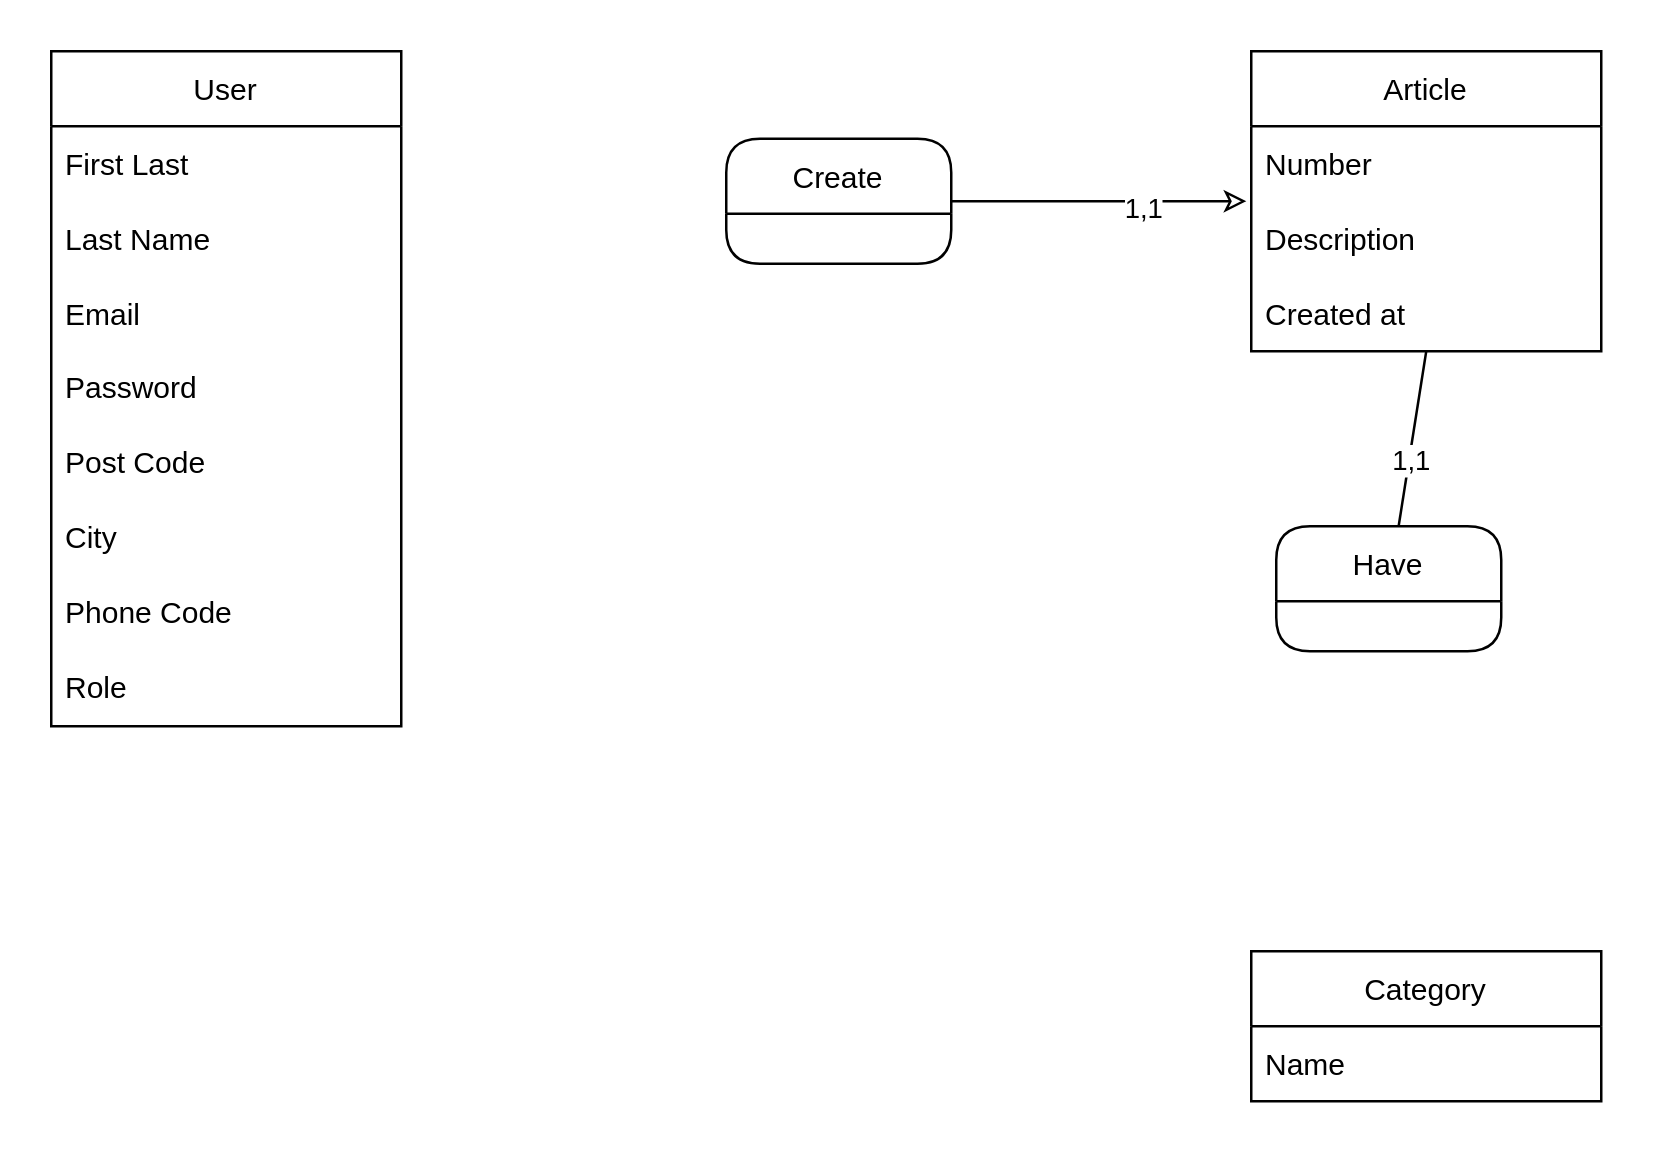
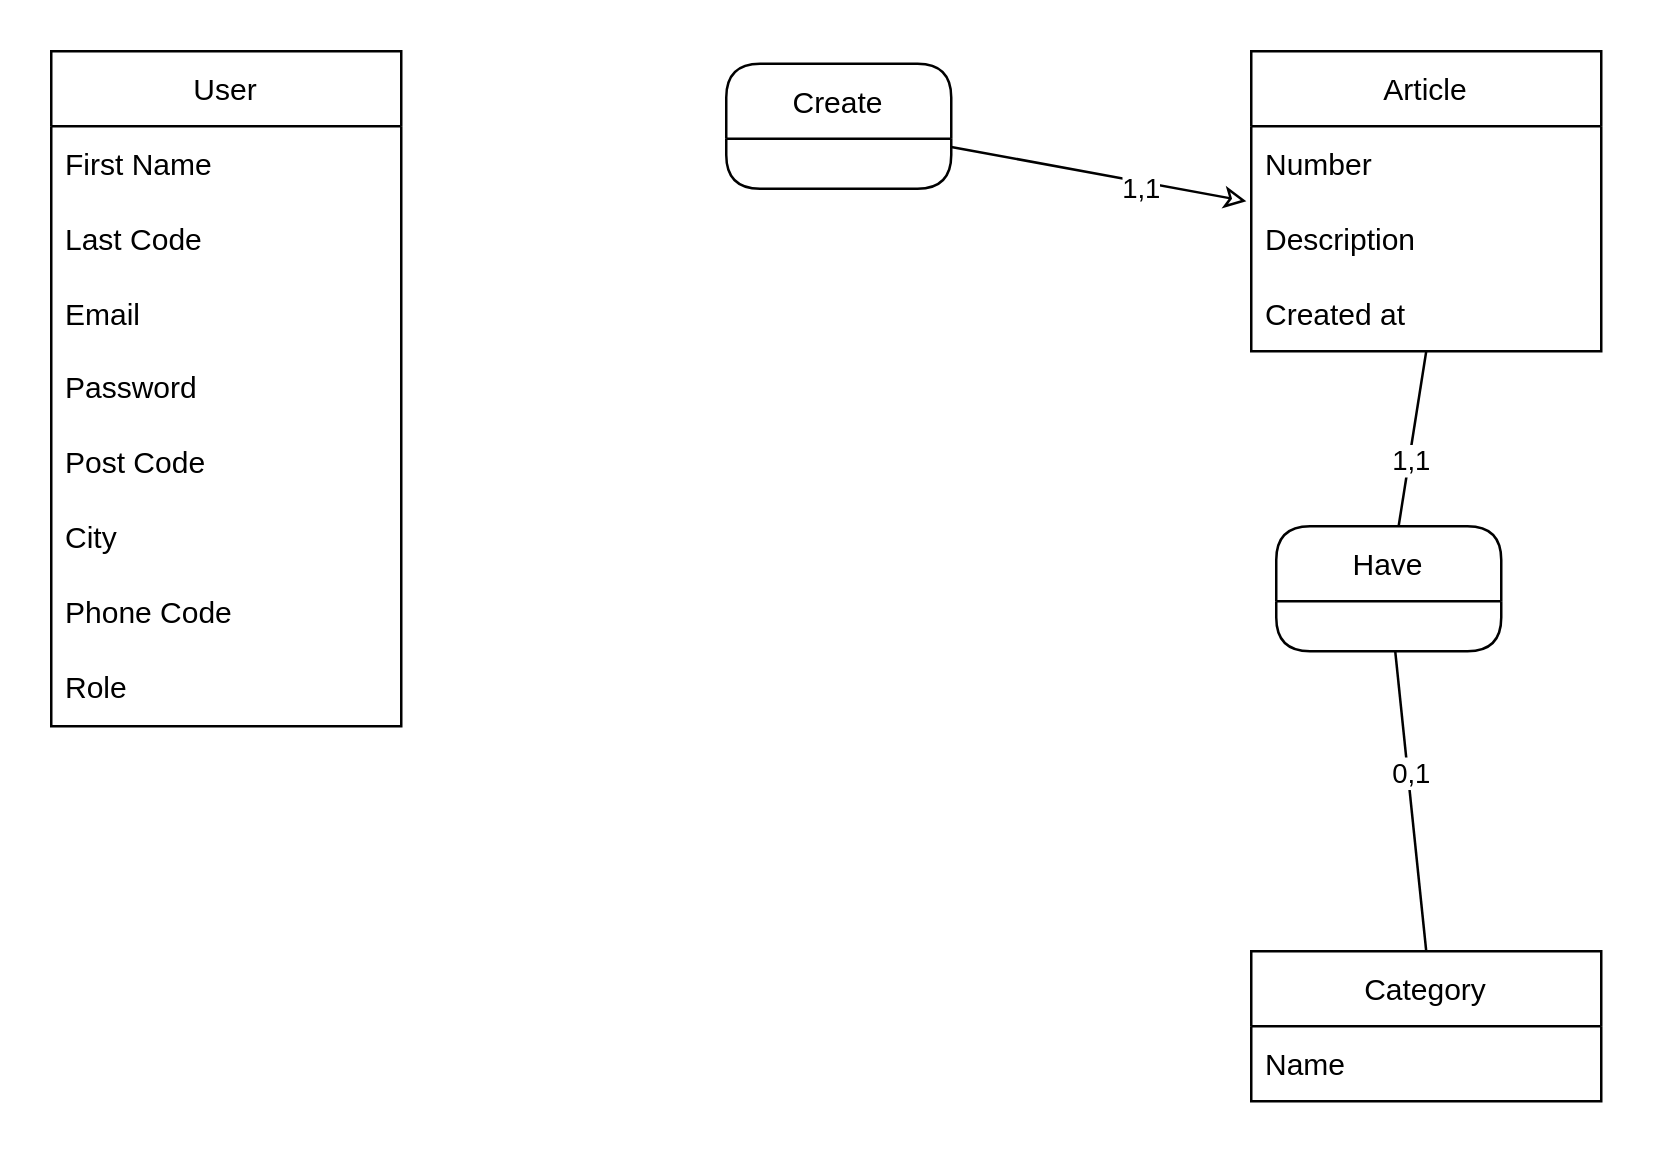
- <mxCell id="3" value="First Last" style="text;strokeColor=none;fillColor=none;align=left;verticalAlign=middle;spacingLeft=4;spacingRight=4;overflow=hidden;points=[[0,0.5],[1,0.5]];portConstraint=eastwest;rotatable=0;" parent="2" vertex="1"><mxGeometry y="30" width="140" height="30" as="geometry" /></mxCell>
+ <mxCell id="3" value="First Name" style="text;strokeColor=none;fillColor=none;align=left;verticalAlign=middle;spacingLeft=4;spacingRight=4;overflow=hidden;points=[[0,0.5],[1,0.5]];portConstraint=eastwest;rotatable=0;" parent="2" vertex="1"><mxGeometry y="30" width="140" height="30" as="geometry" /></mxCell>
- <mxCell id="19" value="Create" style="swimlane;fontStyle=0;childLayout=stackLayout;horizontal=1;startSize=30;horizontalStack=0;resizeParent=1;resizeParentMax=0;resizeLast=0;collapsible=1;marginBottom=0;rounded=1;" parent="1" vertex="1"><mxGeometry x="290" y="55" width="90" height="50" as="geometry" /></mxCell>
+ <mxCell id="19" value="Create" style="swimlane;fontStyle=0;childLayout=stackLayout;horizontal=1;startSize=30;horizontalStack=0;resizeParent=1;resizeParentMax=0;resizeLast=0;collapsible=1;marginBottom=0;rounded=1;" parent="1" vertex="1"><mxGeometry x="290" y="25" width="90" height="50" as="geometry" /></mxCell>
- <mxCell id="4" value="Last Name" style="text;strokeColor=none;fillColor=none;align=left;verticalAlign=middle;spacingLeft=4;spacingRight=4;overflow=hidden;points=[[0,0.5],[1,0.5]];portConstraint=eastwest;rotatable=0;" parent="2" vertex="1"><mxGeometry y="60" width="140" height="30" as="geometry" /></mxCell>
+ <mxCell id="4" value="Last Code" style="text;strokeColor=none;fillColor=none;align=left;verticalAlign=middle;spacingLeft=4;spacingRight=4;overflow=hidden;points=[[0,0.5],[1,0.5]];portConstraint=eastwest;rotatable=0;" parent="2" vertex="1"><mxGeometry y="60" width="140" height="30" as="geometry" /></mxCell>
+ <mxCell id="22" style="edgeStyle=none;html=1;entryX=0.5;entryY=0;entryDx=0;entryDy=0;endArrow=none;endFill=0;" parent="1" source="24" target="11" edge="1"><mxGeometry relative="1" as="geometry" /></mxCell>
+ <mxCell id="23" value="0,1" style="edgeLabel;html=1;align=center;verticalAlign=middle;resizable=0;points=[];" parent="22" vertex="1" connectable="0"><mxGeometry x="-0.182" y="1" relative="1" as="geometry"><mxPoint as="offset" /></mxGeometry></mxCell>
